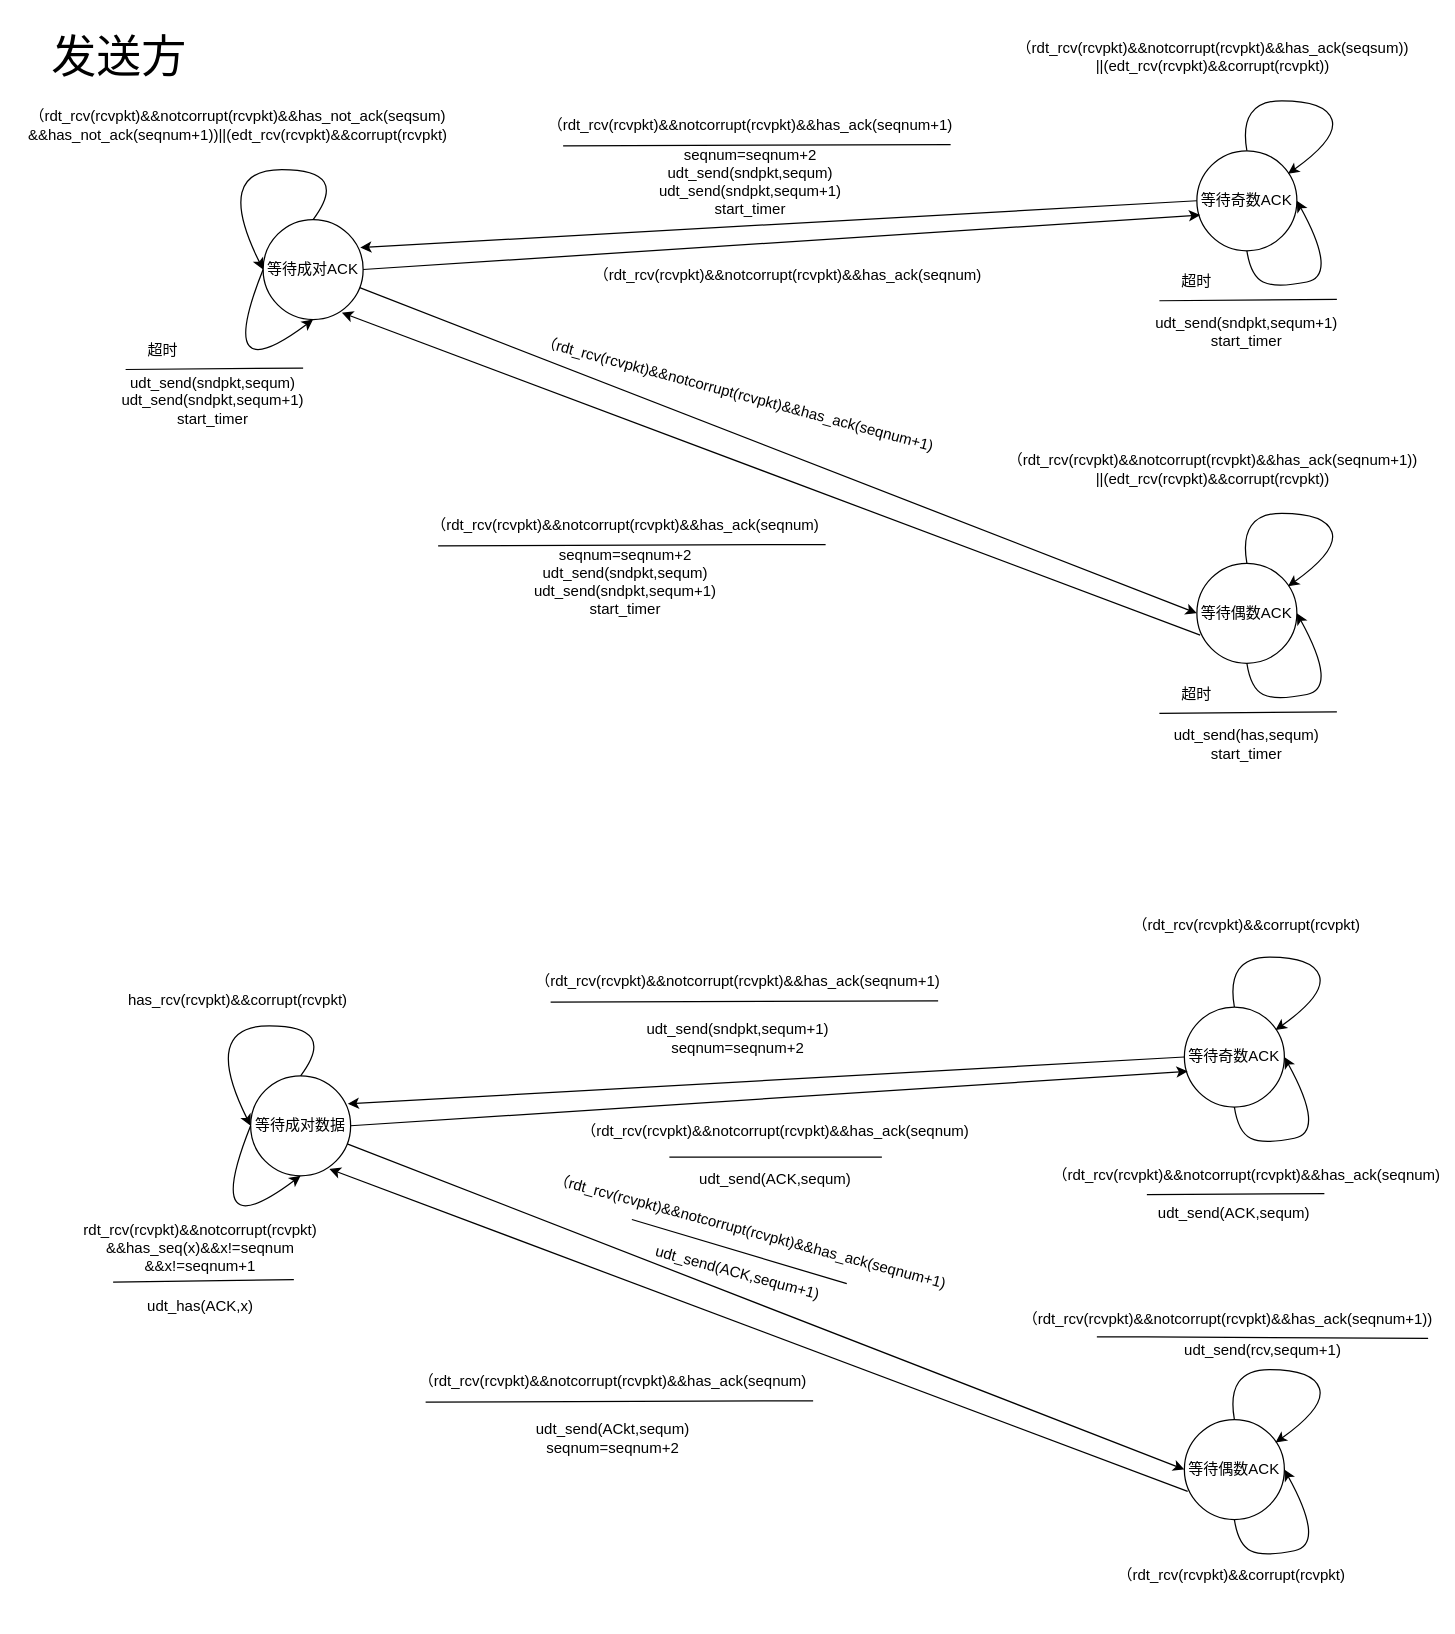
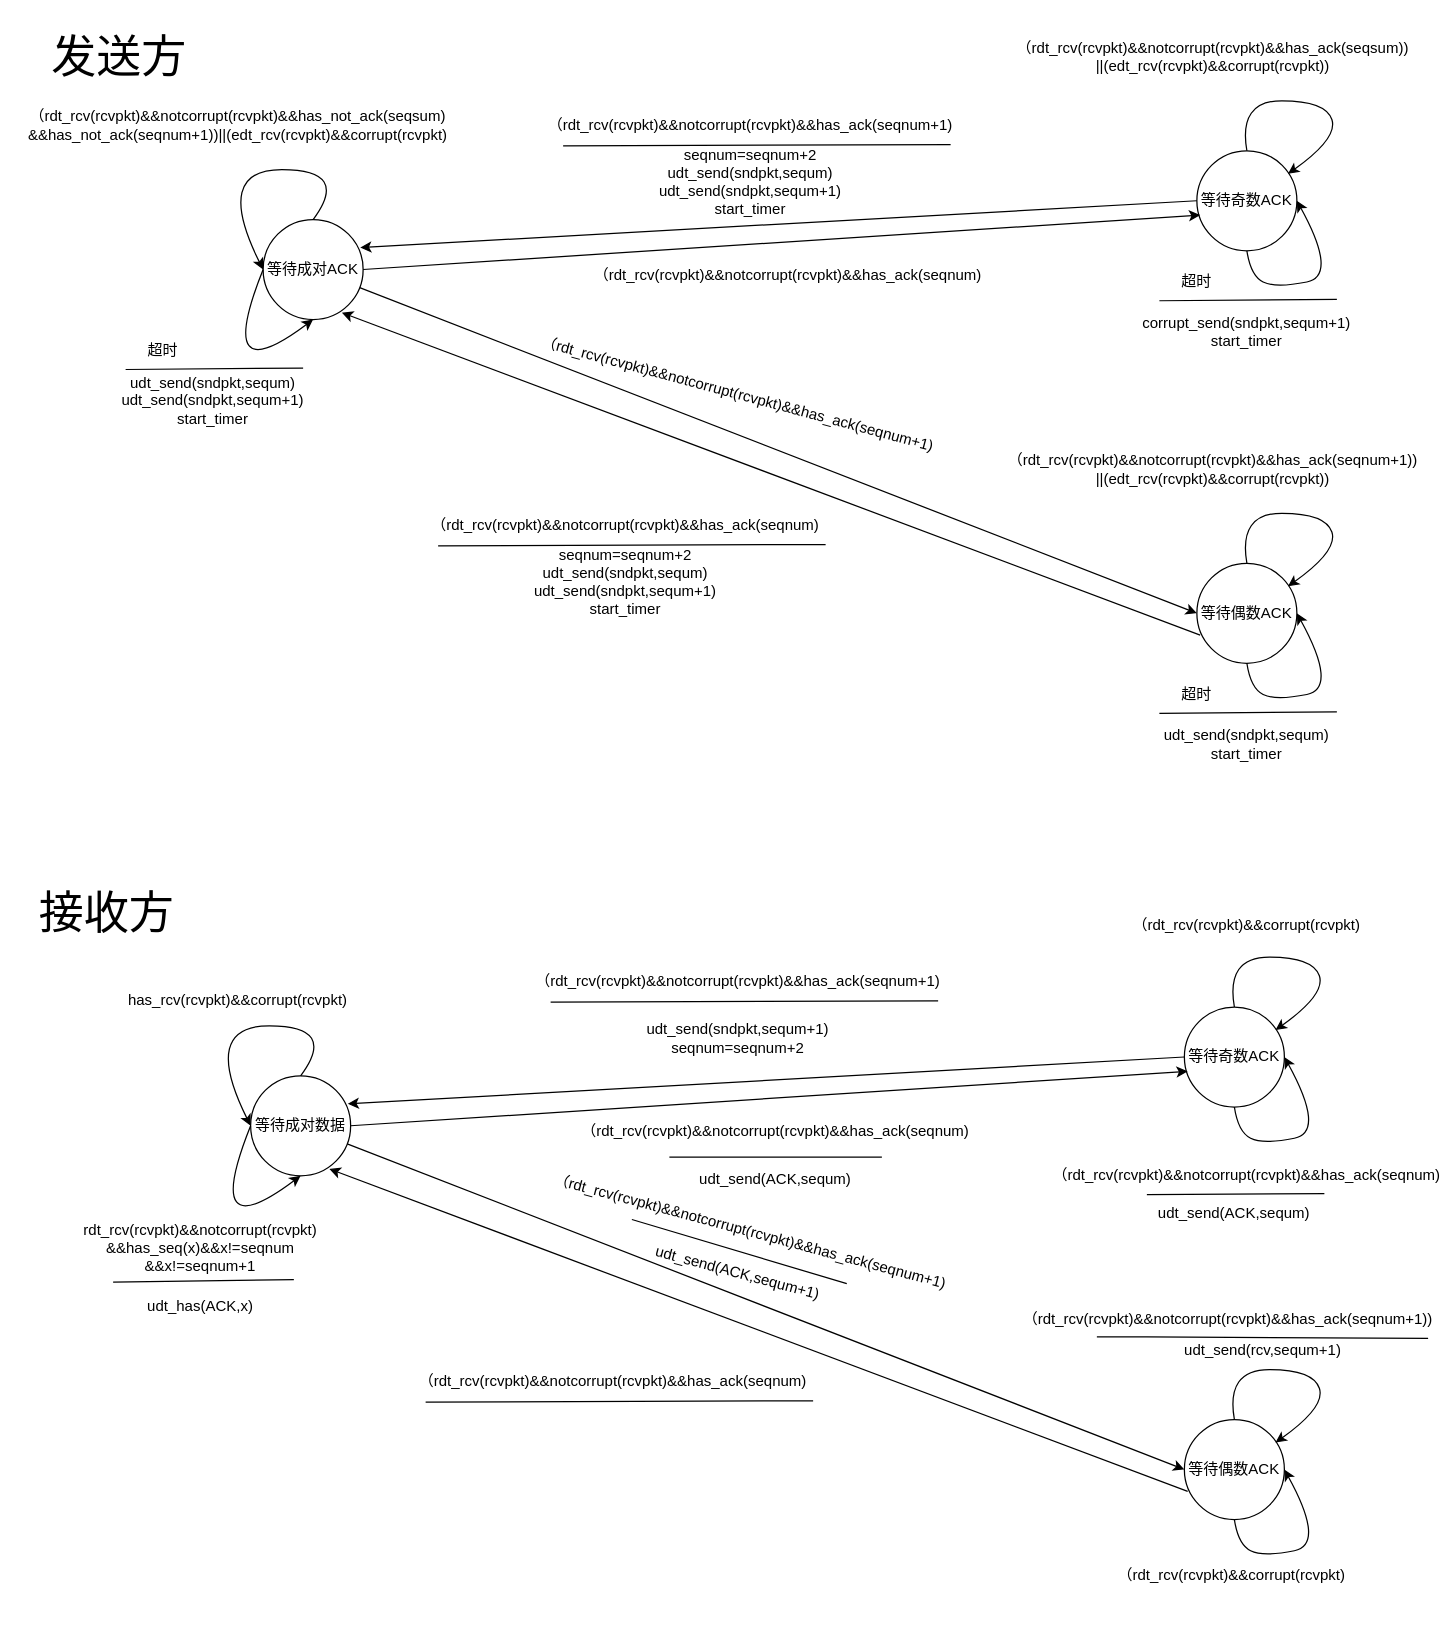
- <mxCell id="11" value="udt_send(sndpkt,sequm+1)&lt;br&gt;start_timer" style="text;html=1;strokeColor=none;fillColor=none;align=center;verticalAlign=middle;whiteSpace=wrap;rounded=0;" vertex="1" parent="1"><mxGeometry x="917" y="240" width="160" height="50" as="geometry" /></mxCell>
+ <mxCell id="11" value="corrupt_send(sndpkt,sequm+1)&lt;br&gt;start_timer" style="text;html=1;strokeColor=none;fillColor=none;align=center;verticalAlign=middle;whiteSpace=wrap;rounded=0;" vertex="1" parent="1"><mxGeometry x="917" y="240" width="160" height="50" as="geometry" /></mxCell>
- <mxCell id="20" value="udt_send(has,sequm)&lt;br&gt;start_timer" style="text;html=1;strokeColor=none;fillColor=none;align=center;verticalAlign=middle;whiteSpace=wrap;rounded=0;" vertex="1" parent="1"><mxGeometry x="917" y="570" width="160" height="50" as="geometry" /></mxCell>
+ <mxCell id="20" value="udt_send(sndpkt,sequm)&lt;br&gt;start_timer" style="text;html=1;strokeColor=none;fillColor=none;align=center;verticalAlign=middle;whiteSpace=wrap;rounded=0;" vertex="1" parent="1"><mxGeometry x="917" y="570" width="160" height="50" as="geometry" /></mxCell>
+ <mxCell id="65" value="&lt;font style=&quot;font-size: 36px&quot;&gt;接收方&lt;/font&gt;" style="text;html=1;strokeColor=none;fillColor=none;align=center;verticalAlign=middle;whiteSpace=wrap;rounded=0;" vertex="1" parent="1"><mxGeometry x="20" y="715" width="130" height="30" as="geometry" /></mxCell>
- <mxCell id="64" value="udt_send(ACkt,sequm)&lt;br&gt;seqnum=seqnum+2" style="text;html=1;strokeColor=none;fillColor=none;align=center;verticalAlign=middle;whiteSpace=wrap;rounded=0;" vertex="1" parent="1"><mxGeometry x="410" y="1125" width="160" height="50" as="geometry" /></mxCell>
